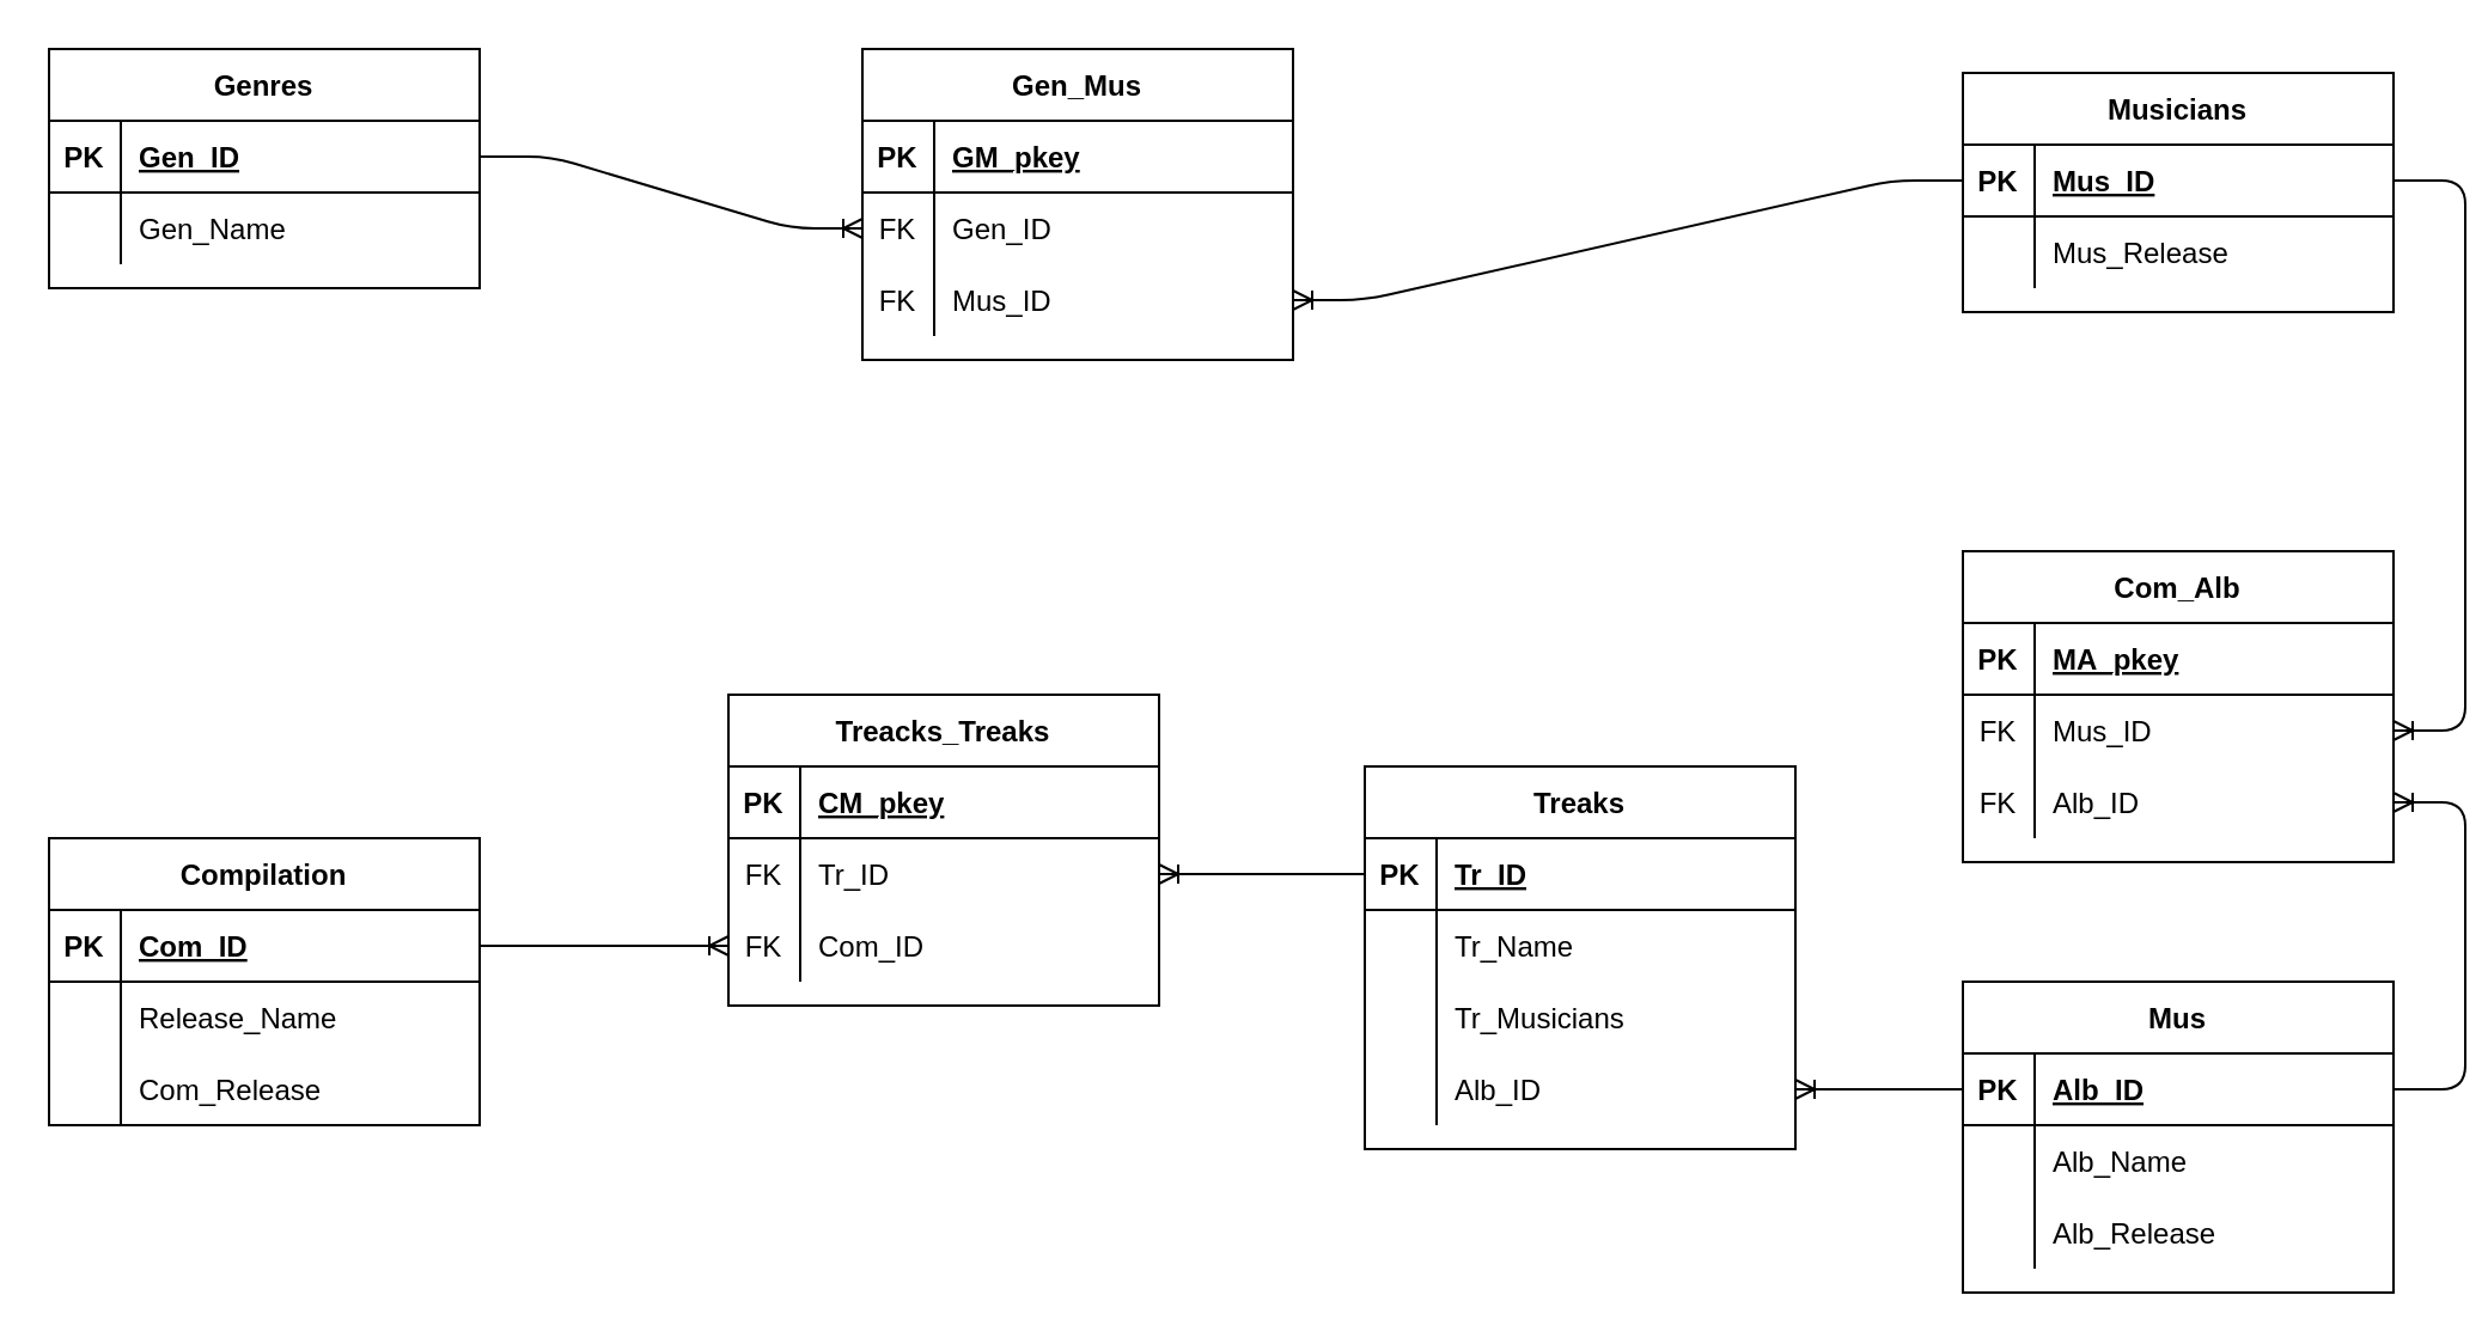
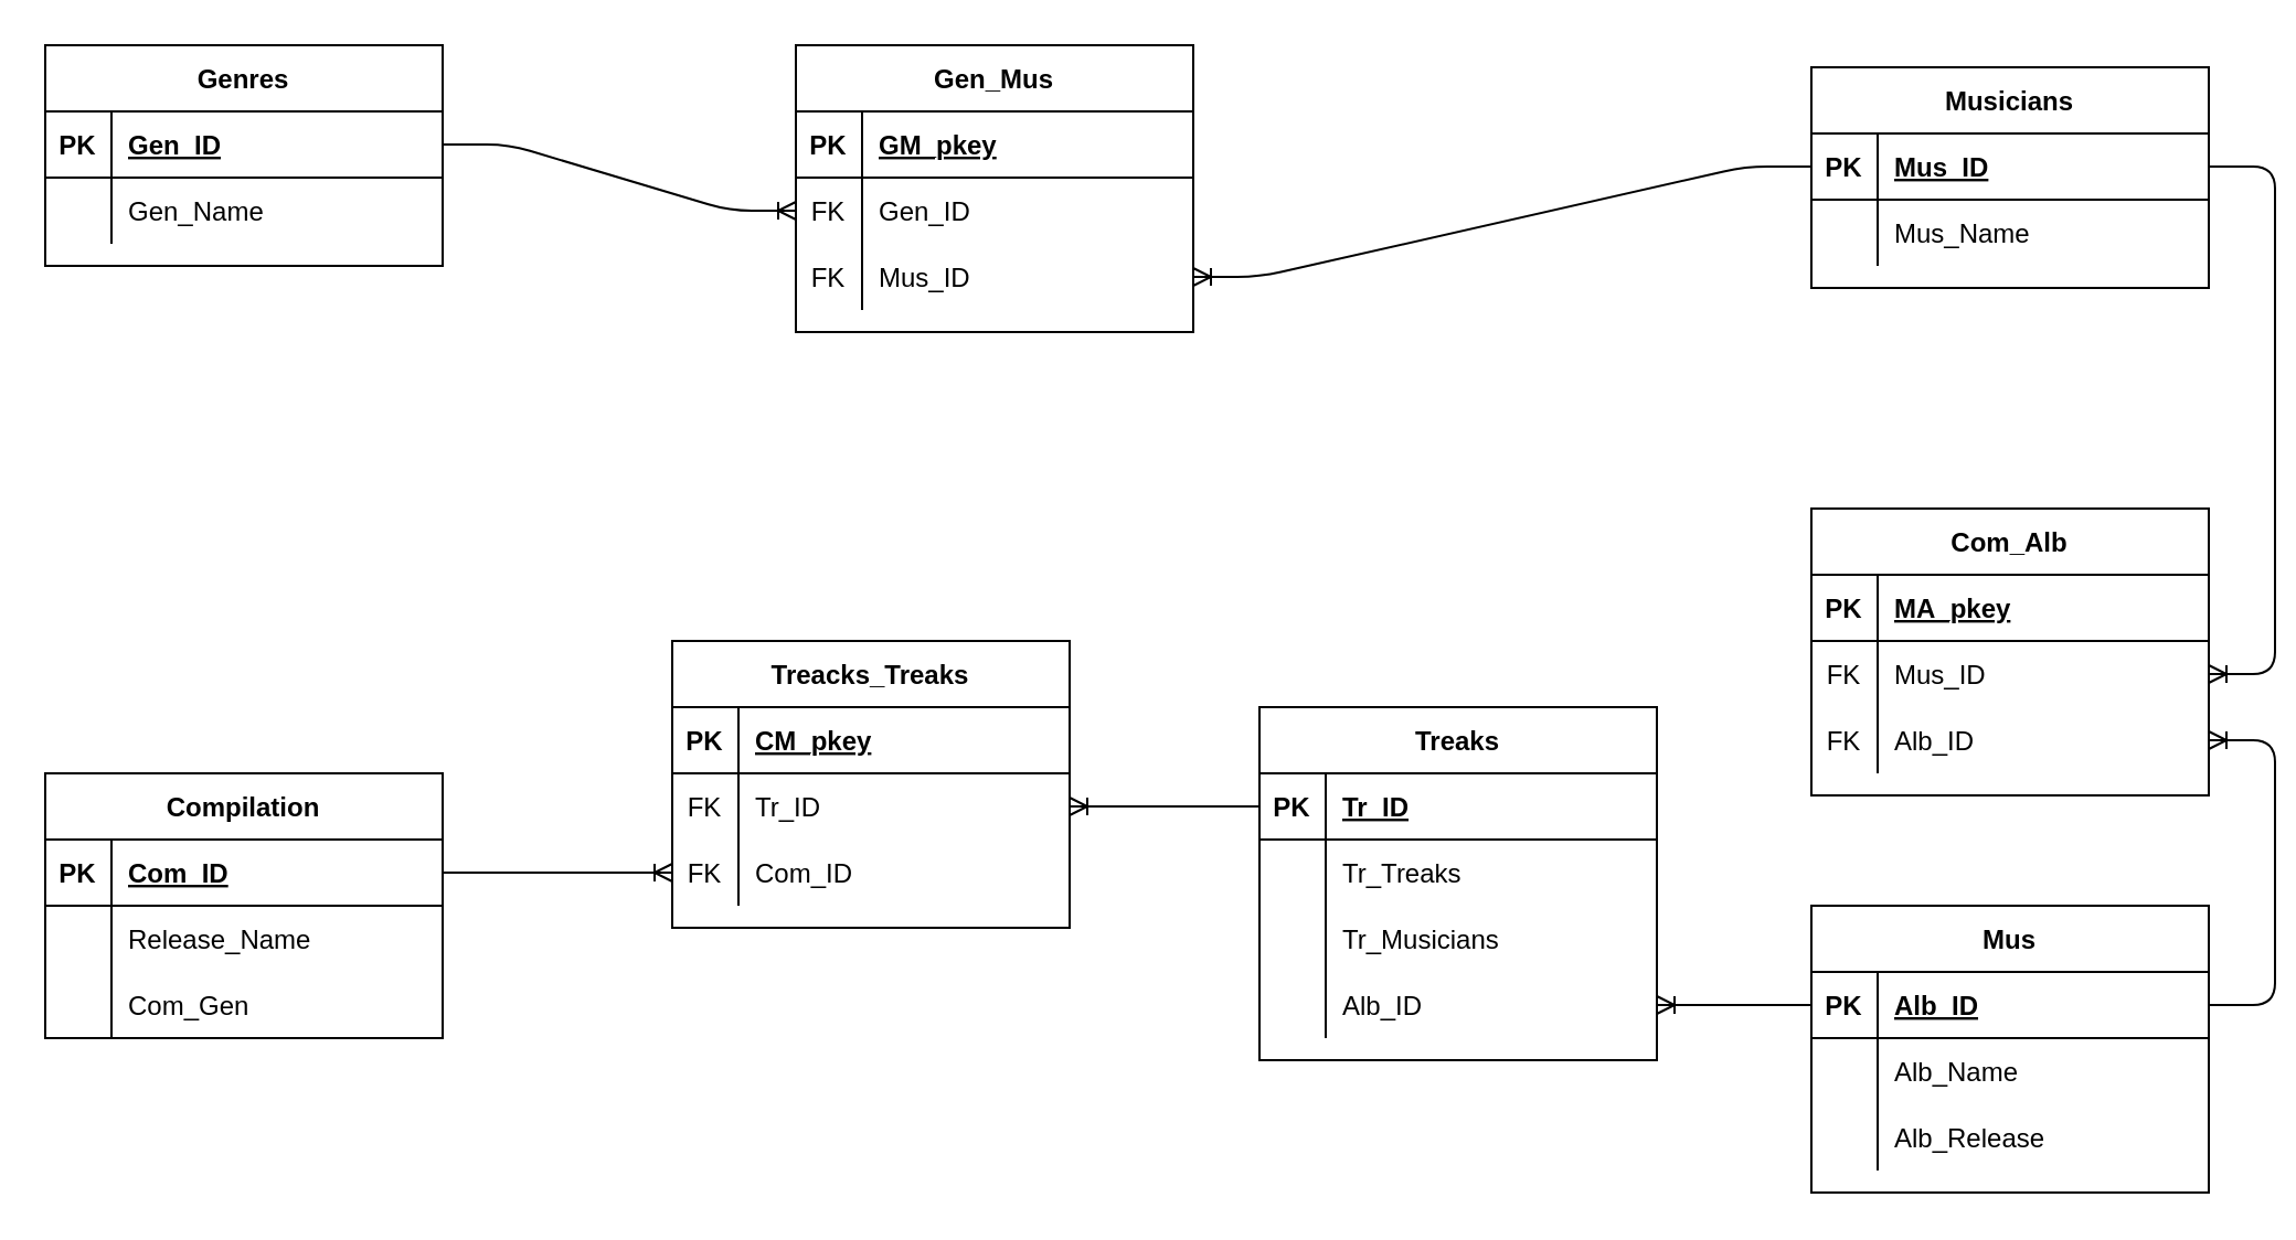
- <mxCell id="25" value="Mus_Release" style="shape=partialRectangle;connectable=0;fillColor=none;top=0;left=0;bottom=0;right=0;align=left;spacingLeft=6;overflow=hidden;" parent="23" vertex="1"><mxGeometry x="30" width="150" height="30" as="geometry"><mxRectangle width="150" height="30" as="alternateBounds" /></mxGeometry></mxCell>
+ <mxCell id="25" value="Mus_Name" style="shape=partialRectangle;connectable=0;fillColor=none;top=0;left=0;bottom=0;right=0;align=left;spacingLeft=6;overflow=hidden;" parent="23" vertex="1"><mxGeometry x="30" width="150" height="30" as="geometry"><mxRectangle width="150" height="30" as="alternateBounds" /></mxGeometry></mxCell>
- <mxCell id="42" value="Tr_Name" style="shape=partialRectangle;connectable=0;fillColor=none;top=0;left=0;bottom=0;right=0;align=left;spacingLeft=6;overflow=hidden;" parent="40" vertex="1"><mxGeometry x="30" width="150" height="30" as="geometry"><mxRectangle width="150" height="30" as="alternateBounds" /></mxGeometry></mxCell>
+ <mxCell id="42" value="Tr_Treaks" style="shape=partialRectangle;connectable=0;fillColor=none;top=0;left=0;bottom=0;right=0;align=left;spacingLeft=6;overflow=hidden;" parent="40" vertex="1"><mxGeometry x="30" width="150" height="30" as="geometry"><mxRectangle width="150" height="30" as="alternateBounds" /></mxGeometry></mxCell>
- <mxCell id="68" value="Com_Release" style="shape=partialRectangle;connectable=0;fillColor=none;top=0;left=0;bottom=0;right=0;align=left;spacingLeft=6;overflow=hidden;" parent="66" vertex="1"><mxGeometry x="30" width="150" height="30" as="geometry"><mxRectangle width="150" height="30" as="alternateBounds" /></mxGeometry></mxCell>
+ <mxCell id="68" value="Com_Gen" style="shape=partialRectangle;connectable=0;fillColor=none;top=0;left=0;bottom=0;right=0;align=left;spacingLeft=6;overflow=hidden;" parent="66" vertex="1"><mxGeometry x="30" width="150" height="30" as="geometry"><mxRectangle width="150" height="30" as="alternateBounds" /></mxGeometry></mxCell>
